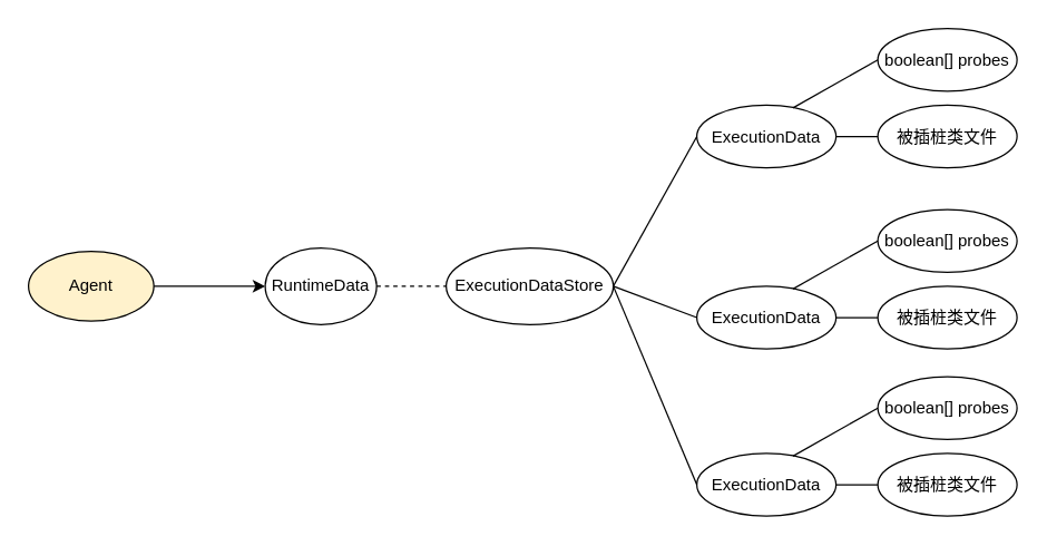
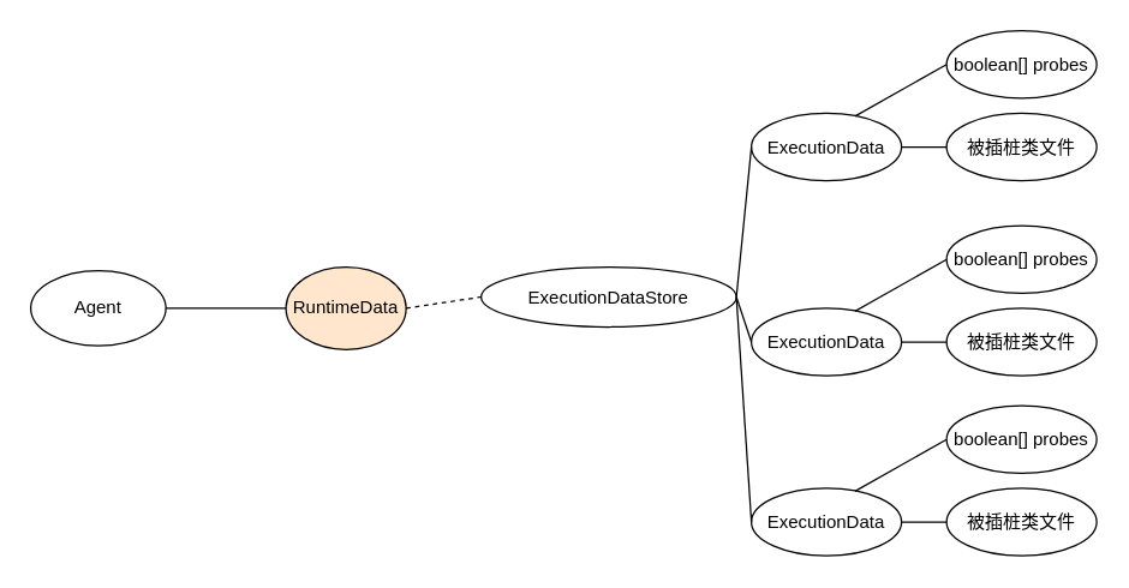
- <mxCell id="2" value="Agent" style="ellipse;whiteSpace=wrap;html=1;fillColor=#fff2cc;" vertex="1" parent="1"><mxGeometry x="20" y="180" width="90" height="50" as="geometry" /></mxCell>
+ <mxCell id="2" value="Agent" style="ellipse;whiteSpace=wrap;html=1;" vertex="1" parent="1"><mxGeometry x="20" y="180" width="90" height="50" as="geometry" /></mxCell>
- <mxCell id="4" value="" style="endArrow=classic;html=1;rounded=0;entryX=0;entryY=0.5;entryDx=0;entryDy=0;exitX=1;exitY=0.5;exitDx=0;exitDy=0;" edge="1" parent="1" source="2" target="3"><mxGeometry width="50" height="50" relative="1" as="geometry"><mxPoint x="110" y="210" as="sourcePoint" /><mxPoint x="160" y="160" as="targetPoint" /></mxGeometry></mxCell>
+ <mxCell id="4" value="" style="endArrow=none;html=1;rounded=0;entryX=0;entryY=0.5;entryDx=0;entryDy=0;exitX=1;exitY=0.5;exitDx=0;exitDy=0;" edge="1" parent="1" source="2" target="3"><mxGeometry width="50" height="50" relative="1" as="geometry"><mxPoint x="110" y="210" as="sourcePoint" /><mxPoint x="160" y="160" as="targetPoint" /></mxGeometry></mxCell>
- <mxCell id="3" value="RuntimeData" style="ellipse;whiteSpace=wrap;html=1;" vertex="1" parent="1"><mxGeometry x="190" y="177.5" width="80" height="55" as="geometry" /></mxCell>
+ <mxCell id="3" value="RuntimeData" style="ellipse;whiteSpace=wrap;html=1;fillColor=#ffe6cc;" vertex="1" parent="1"><mxGeometry x="190" y="177.5" width="80" height="55" as="geometry" /></mxCell>
- <mxCell id="6" value="ExecutionDataStore" style="ellipse;whiteSpace=wrap;html=1;" vertex="1" parent="1"><mxGeometry x="320" y="177.5" width="120" height="55" as="geometry" /></mxCell>
+ <mxCell id="6" value="ExecutionDataStore" style="ellipse;whiteSpace=wrap;html=1;" vertex="1" parent="1"><mxGeometry x="320" y="177.5" width="170" height="40" as="geometry" /></mxCell>
